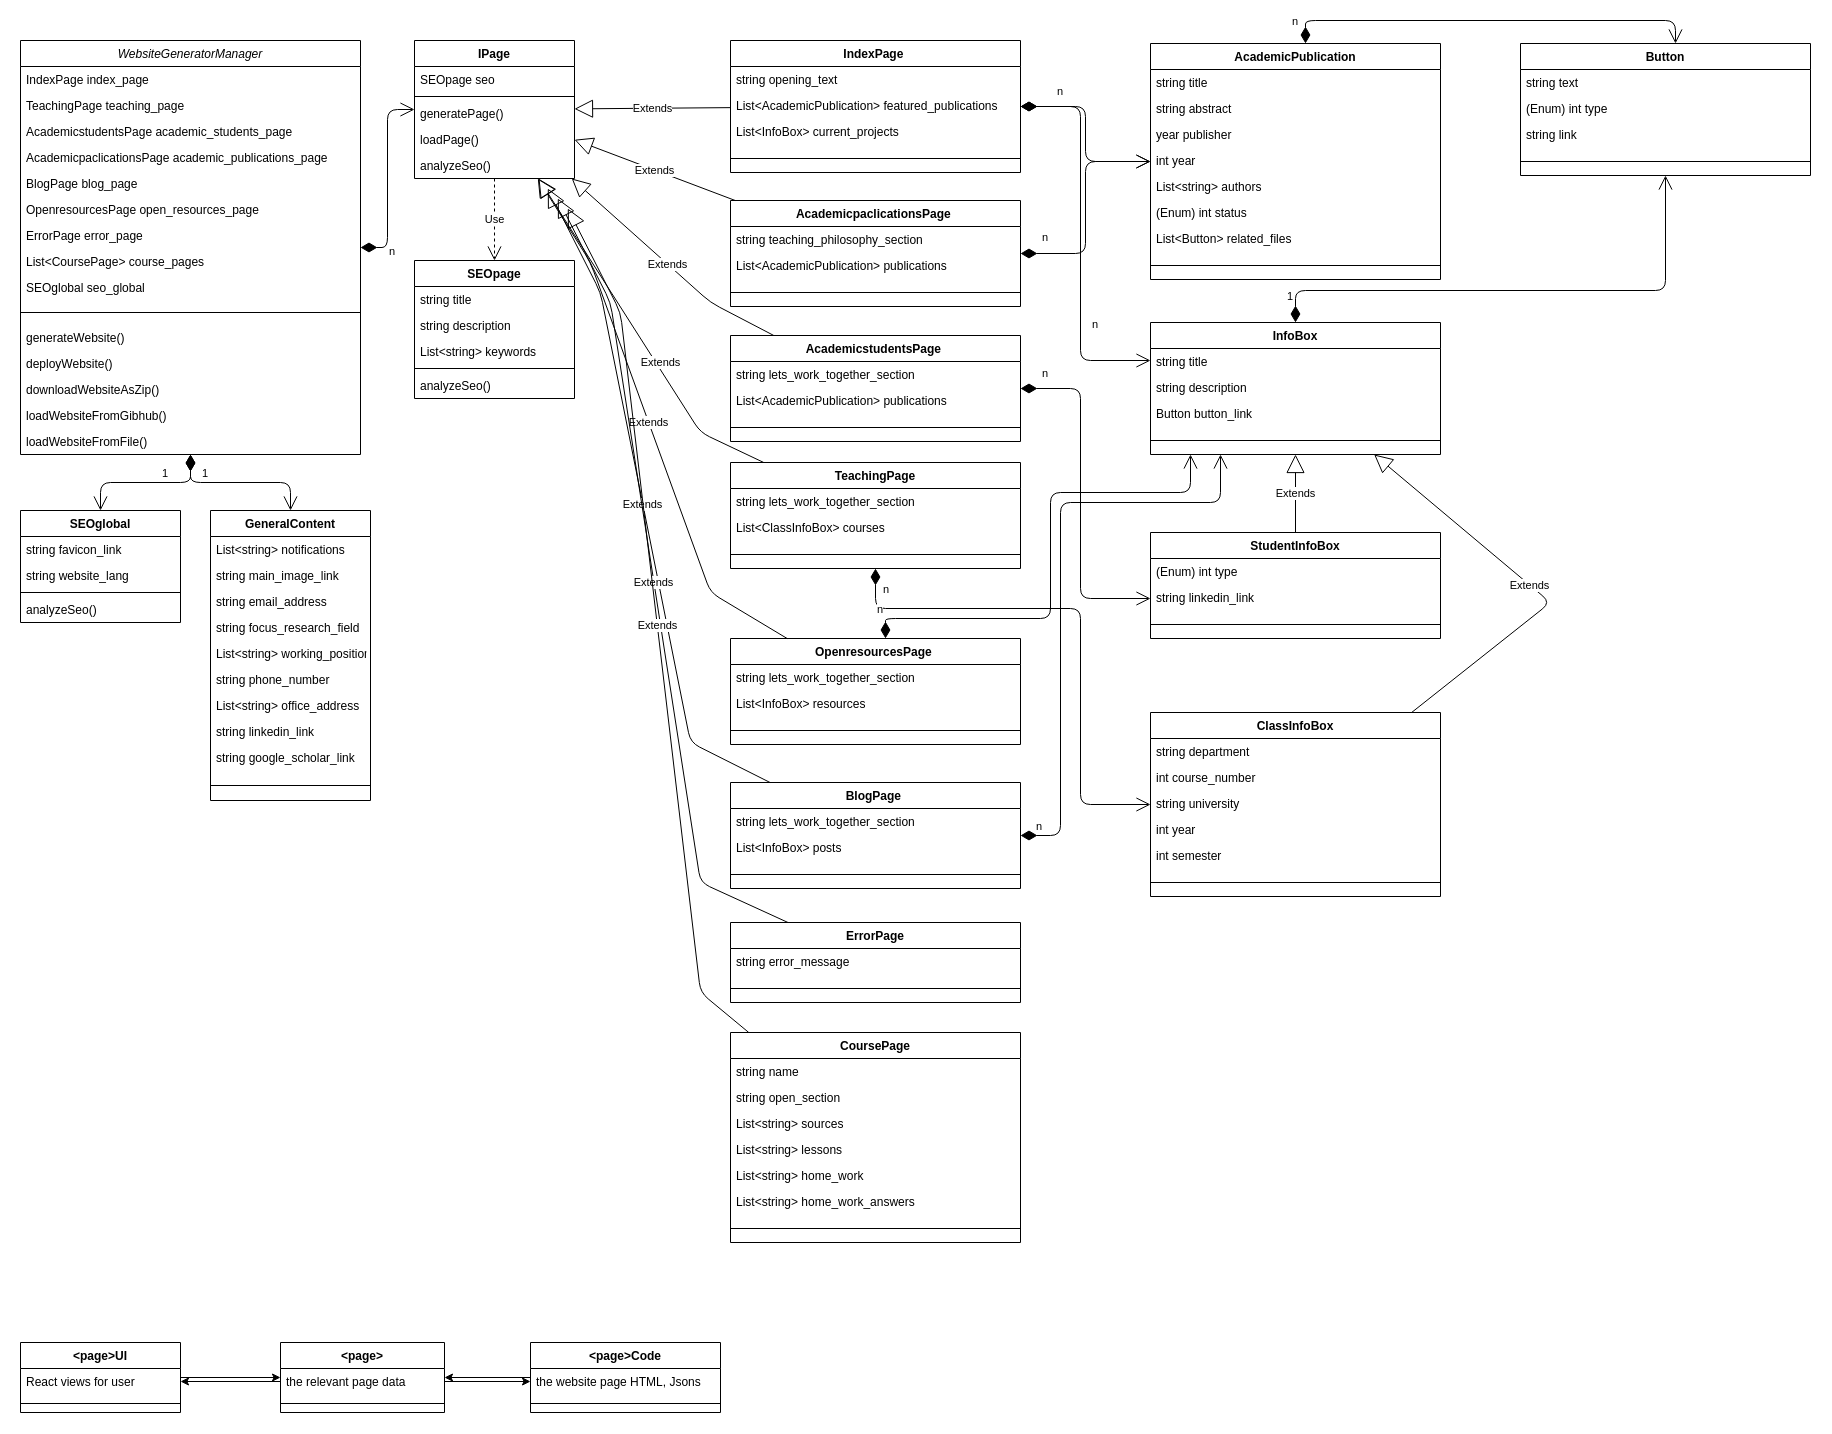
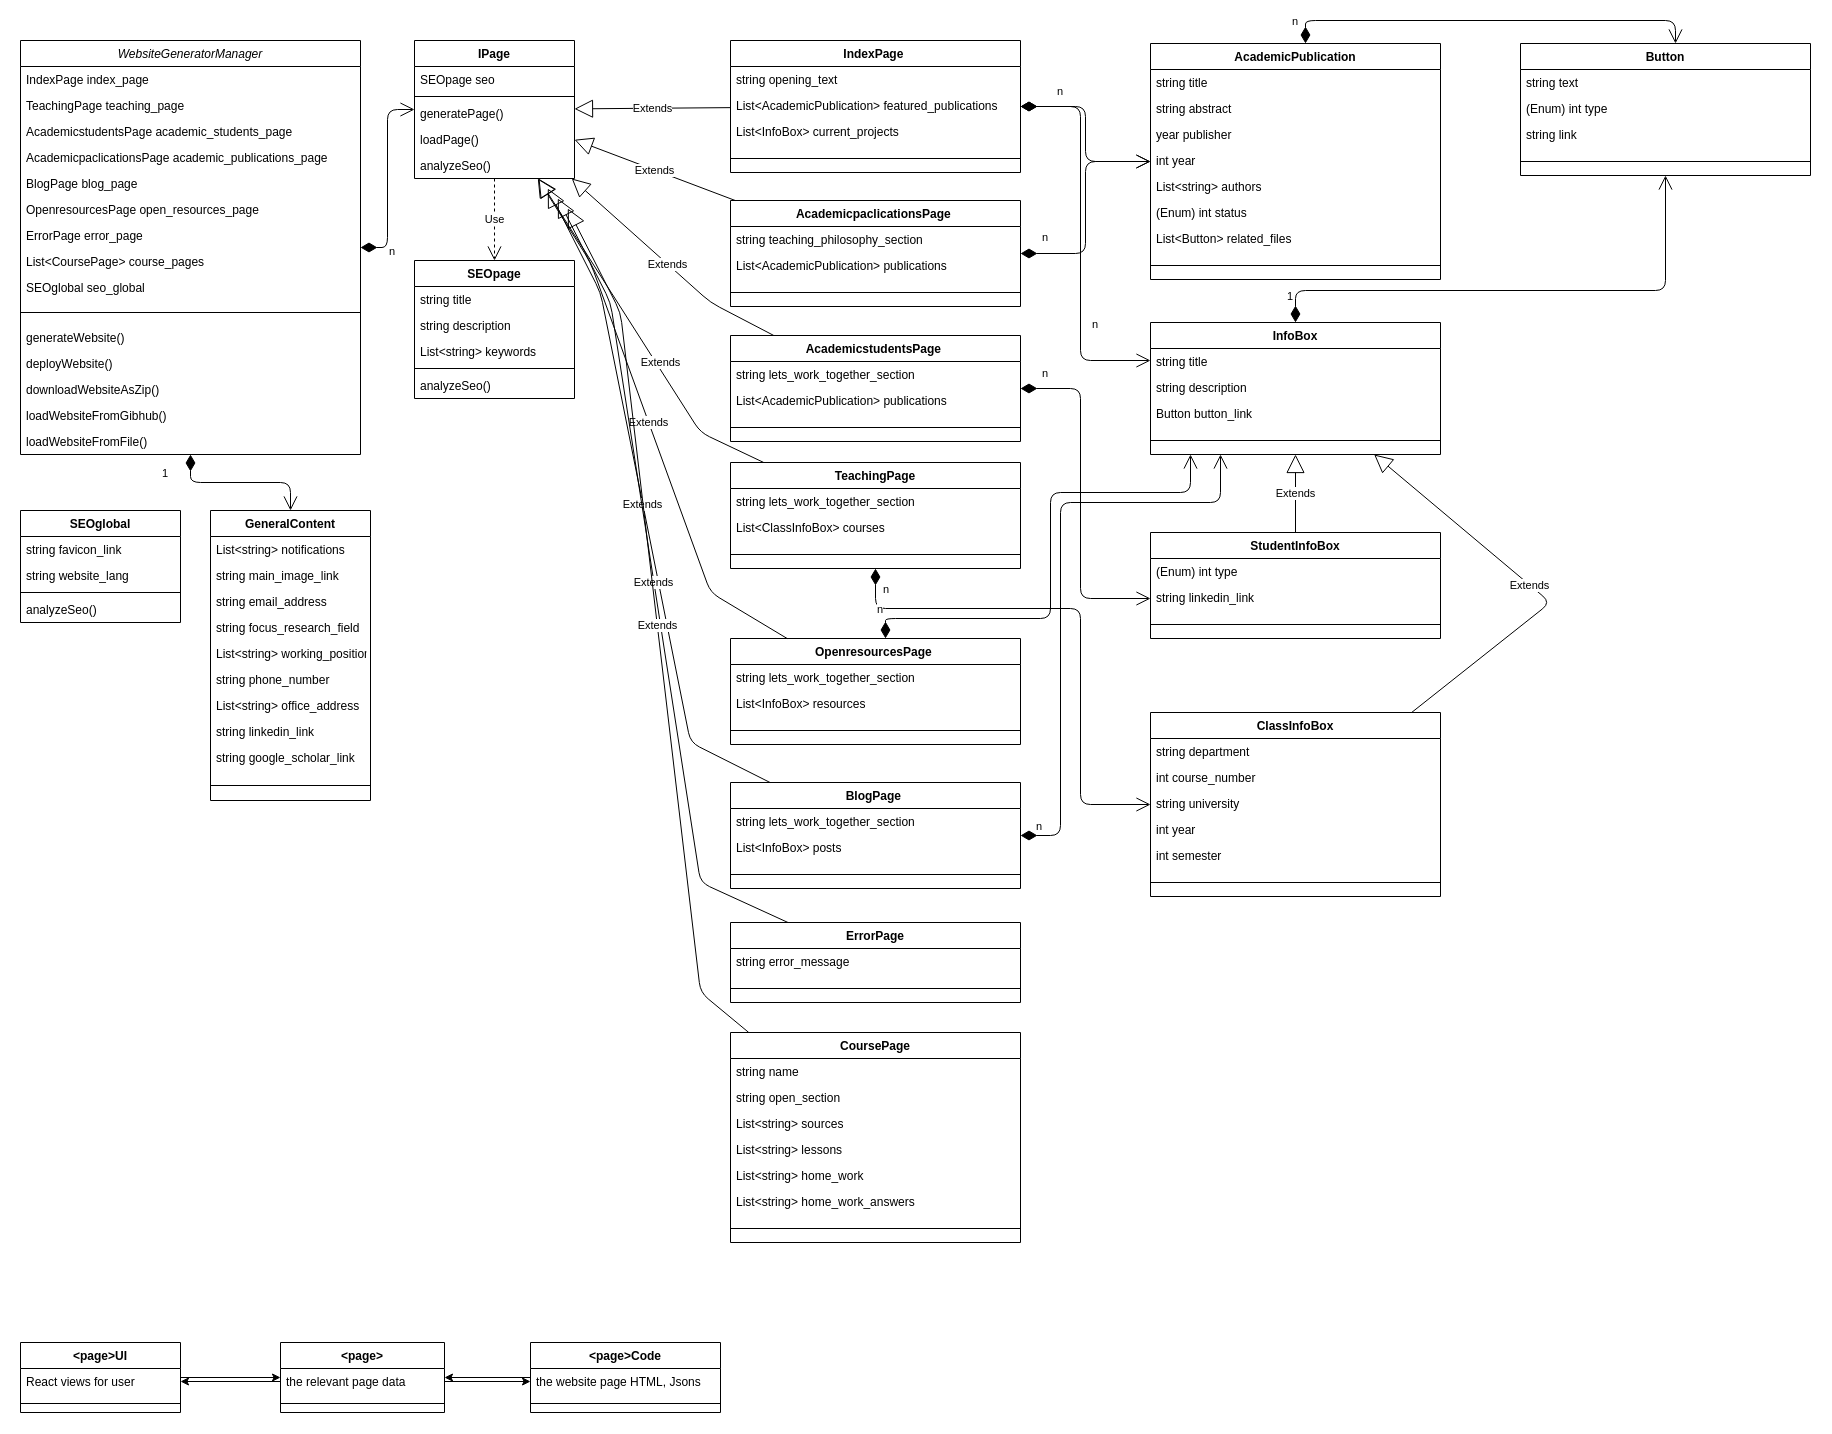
- <mxCell id="47" value="1" style="endArrow=open;html=1;endSize=12;startArrow=diamondThin;startSize=14;startFill=1;edgeStyle=orthogonalEdgeStyle;align=left;verticalAlign=bottom;" edge="1" parent="1" source="2" target="42"><mxGeometry x="-0.616" y="10" relative="1" as="geometry"><mxPoint x="340" y="580" as="sourcePoint" /><mxPoint x="500" y="580" as="targetPoint" /><mxPoint x="10" y="-10" as="offset" /></mxGeometry></mxCell>
